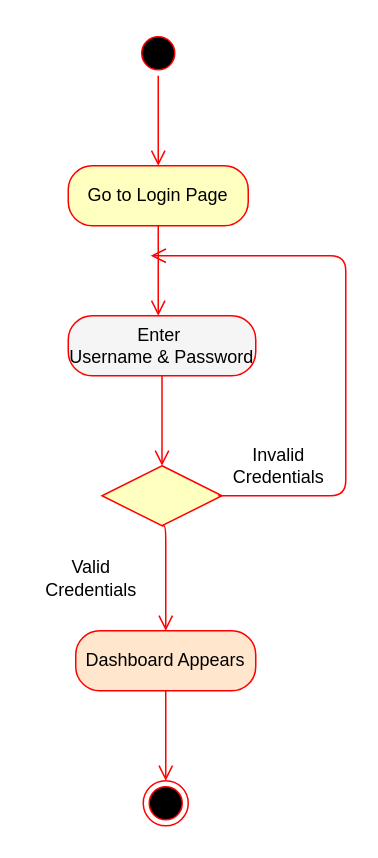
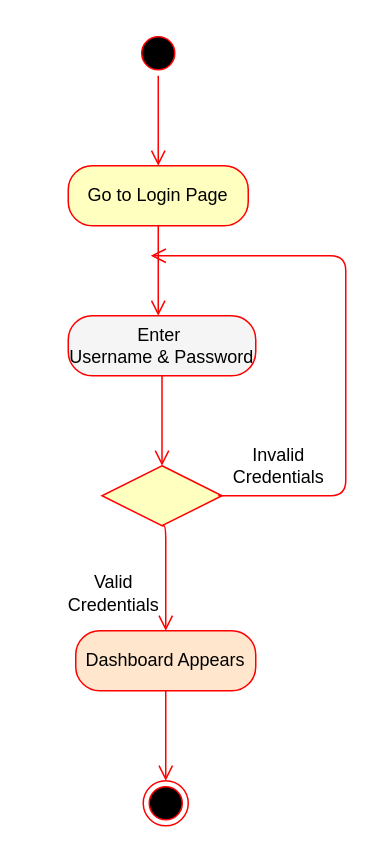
- <mxCell id="11" value="Valid &lt;br&gt;Credentials" style="text;html=1;align=center;verticalAlign=middle;resizable=0;points=[];autosize=1;" vertex="1" parent="1"><mxGeometry x="20" y="370" width="80" height="30" as="geometry" /></mxCell>
+ <mxCell id="11" value="Valid &lt;br&gt;Credentials" style="text;html=1;align=center;verticalAlign=middle;resizable=0;points=[];autosize=1;" vertex="1" parent="1"><mxGeometry x="35" y="380" width="80" height="30" as="geometry" /></mxCell>
